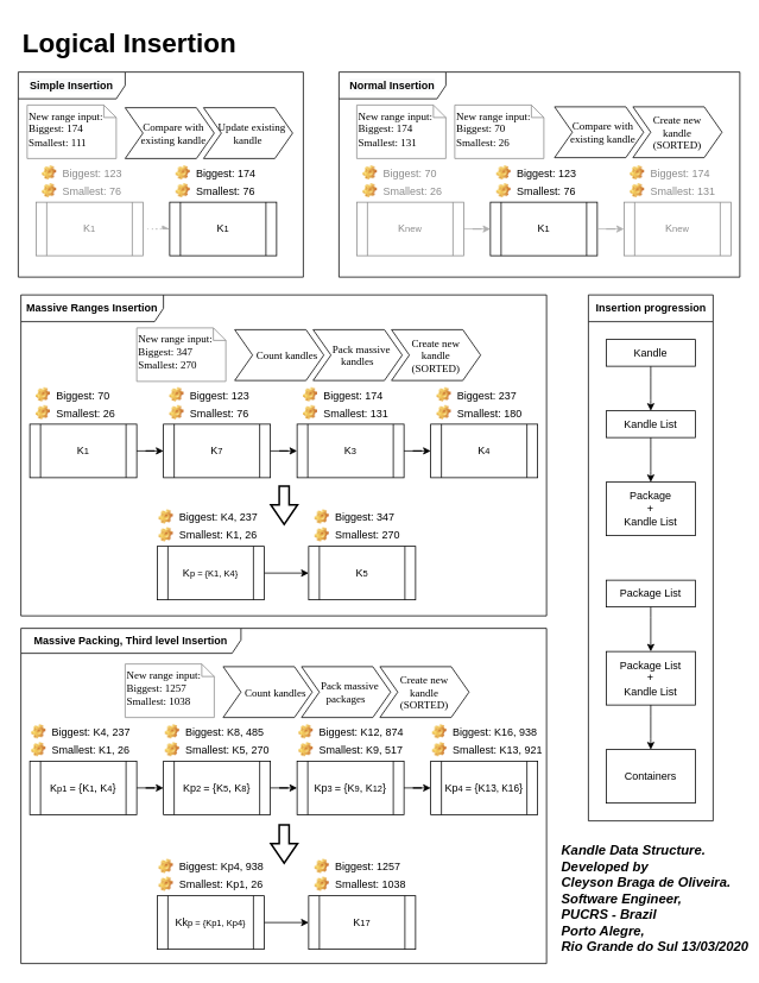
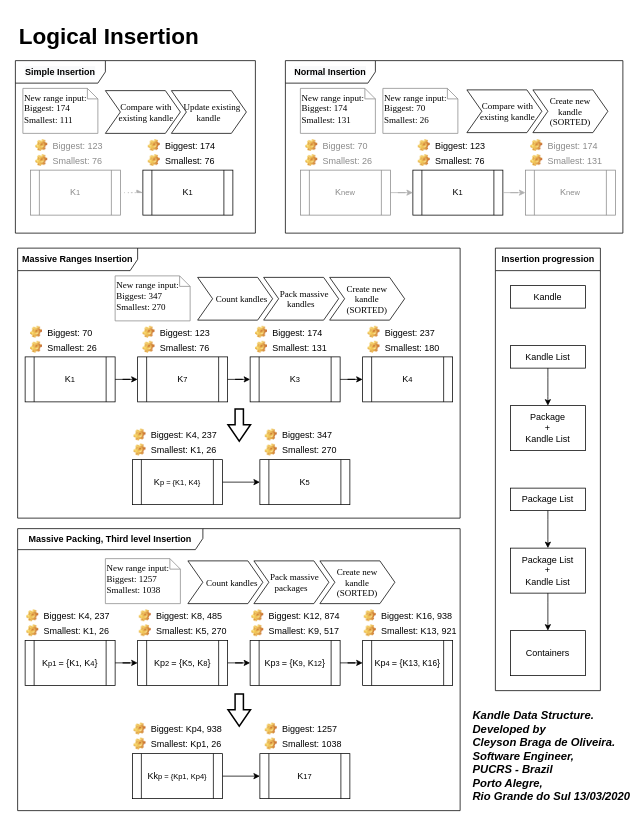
- <mxCell id="42" value="" style="edgeStyle=orthogonalEdgeStyle;rounded=0;orthogonalLoop=1;jettySize=auto;html=1;endArrow=classic;endFill=1;strokeColor=#000000;fontFamily=Garamond;fontSize=12;fontColor=#000000;noEdgeStyle=1;orthogonal=1;" parent="41" source="43" target="44" edge="1"><mxGeometry relative="1" as="geometry"><Array as="points"><mxPoint x="70" y="92" /><mxPoint x="70" y="118" /></Array></mxGeometry></mxCell>
